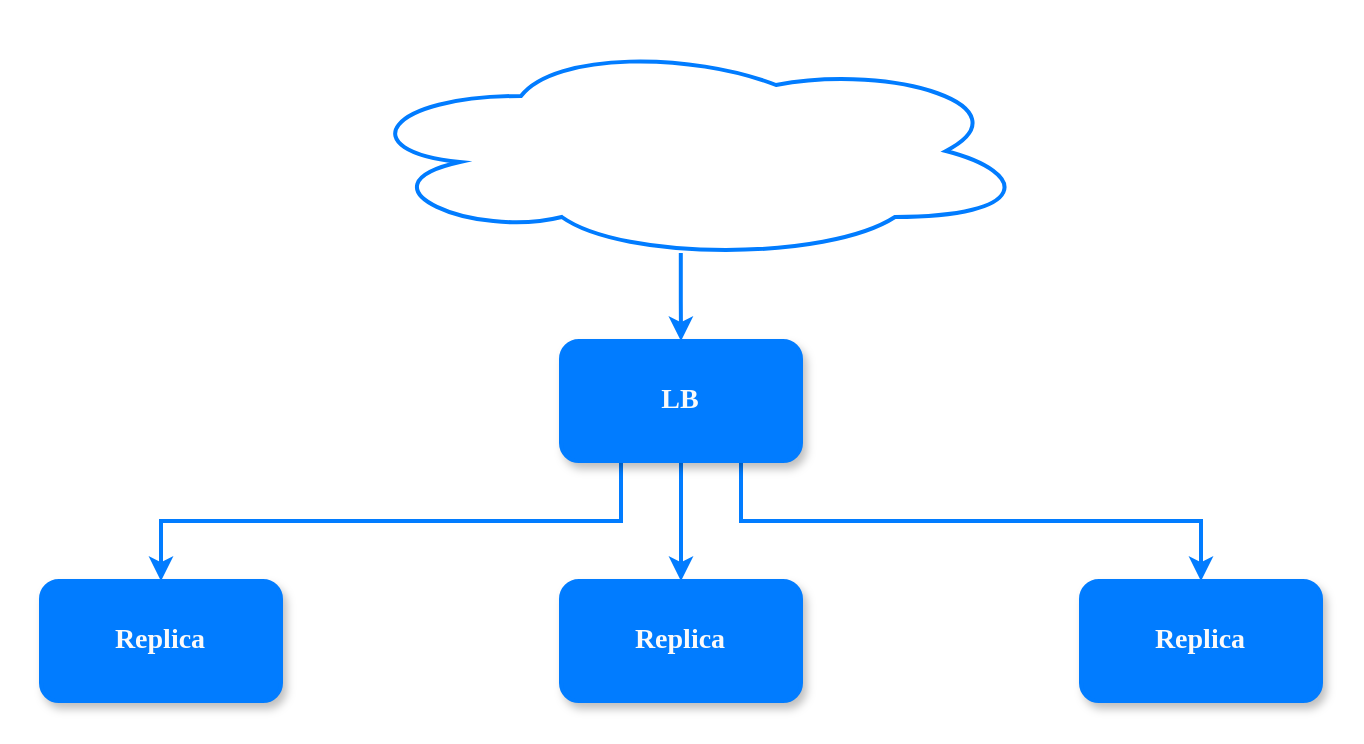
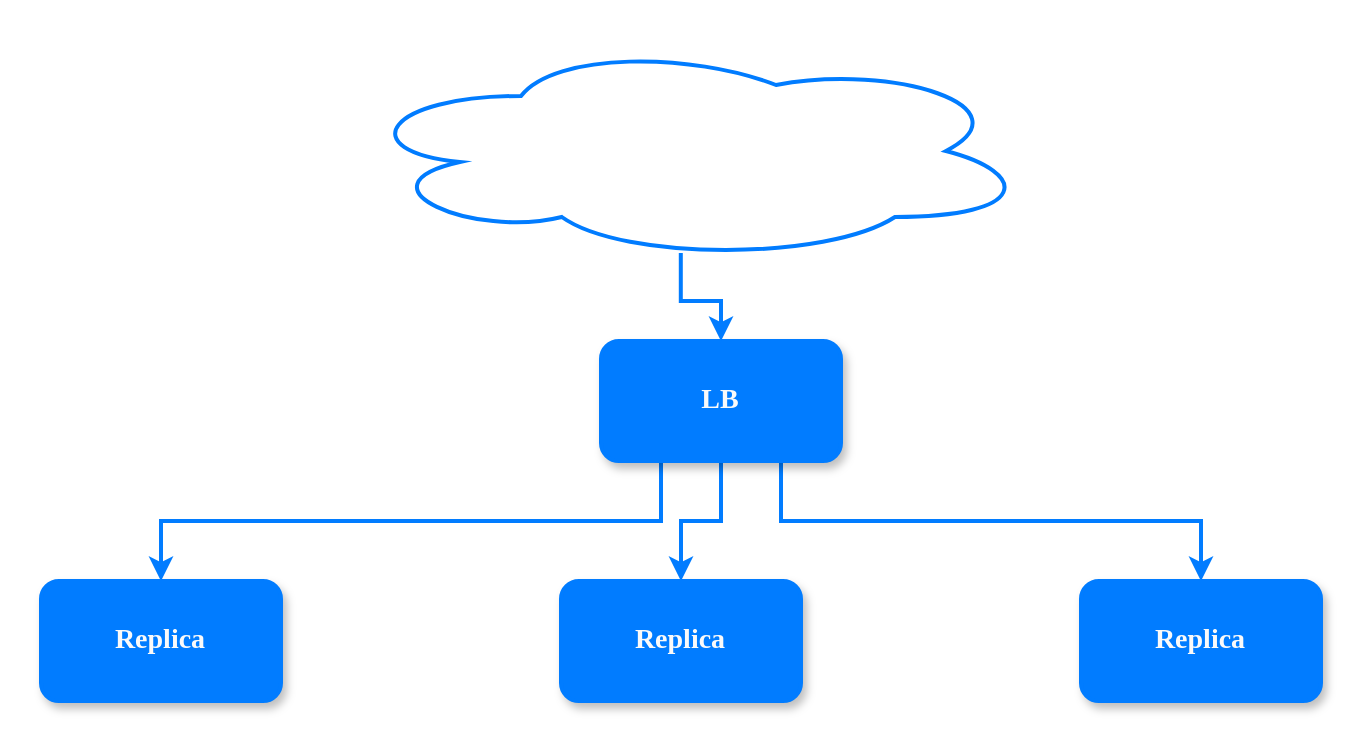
- <mxCell id="5" value="LB" style="rounded=1;whiteSpace=wrap;html=1;fillColor=#017CFF;strokeWidth=2;fontColor=#FAFAFA;fontFamily=Montserrat;fontStyle=1;shadow=1;strokeColor=#017CFF;fontSize=14;" vertex="1" parent="1"><mxGeometry x="280" y="170" width="120" height="60" as="geometry" /></mxCell>
+ <mxCell id="5" value="LB" style="rounded=1;whiteSpace=wrap;html=1;fillColor=#017CFF;strokeWidth=2;fontColor=#FAFAFA;fontFamily=Montserrat;fontStyle=1;shadow=1;strokeColor=#017CFF;fontSize=14;" vertex="1" parent="1"><mxGeometry x="300" y="170" width="120" height="60" as="geometry" /></mxCell>
